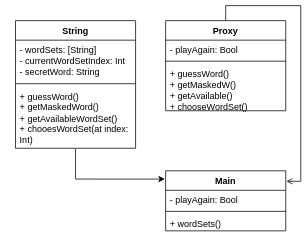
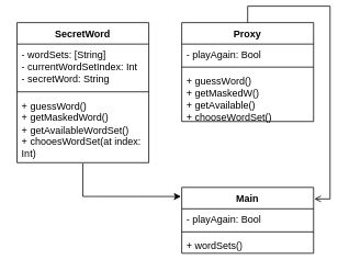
- <mxCell id="2" value="String" style="swimlane;fontStyle=1;align=center;verticalAlign=top;childLayout=stackLayout;horizontal=1;startSize=26;horizontalStack=0;resizeParent=1;resizeParentMax=0;resizeLast=0;collapsible=1;marginBottom=0;whiteSpace=wrap;html=1;" vertex="1" parent="1"><mxGeometry x="20" y="20" width="160" height="170" as="geometry" /></mxCell>
+ <mxCell id="2" value="SecretWord" style="swimlane;fontStyle=1;align=center;verticalAlign=top;childLayout=stackLayout;horizontal=1;startSize=26;horizontalStack=0;resizeParent=1;resizeParentMax=0;resizeLast=0;collapsible=1;marginBottom=0;whiteSpace=wrap;html=1;" vertex="1" parent="1"><mxGeometry x="20" y="20" width="160" height="170" as="geometry" /></mxCell>
